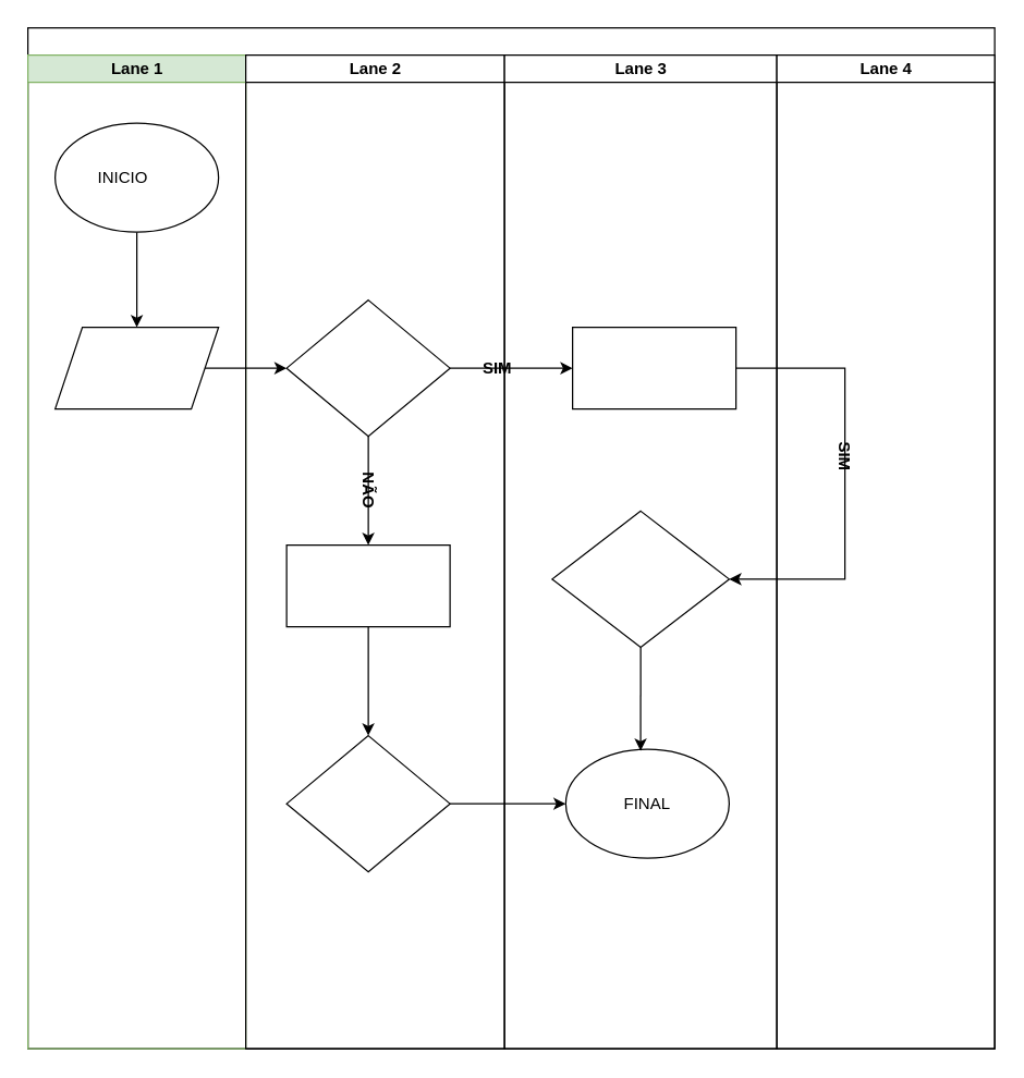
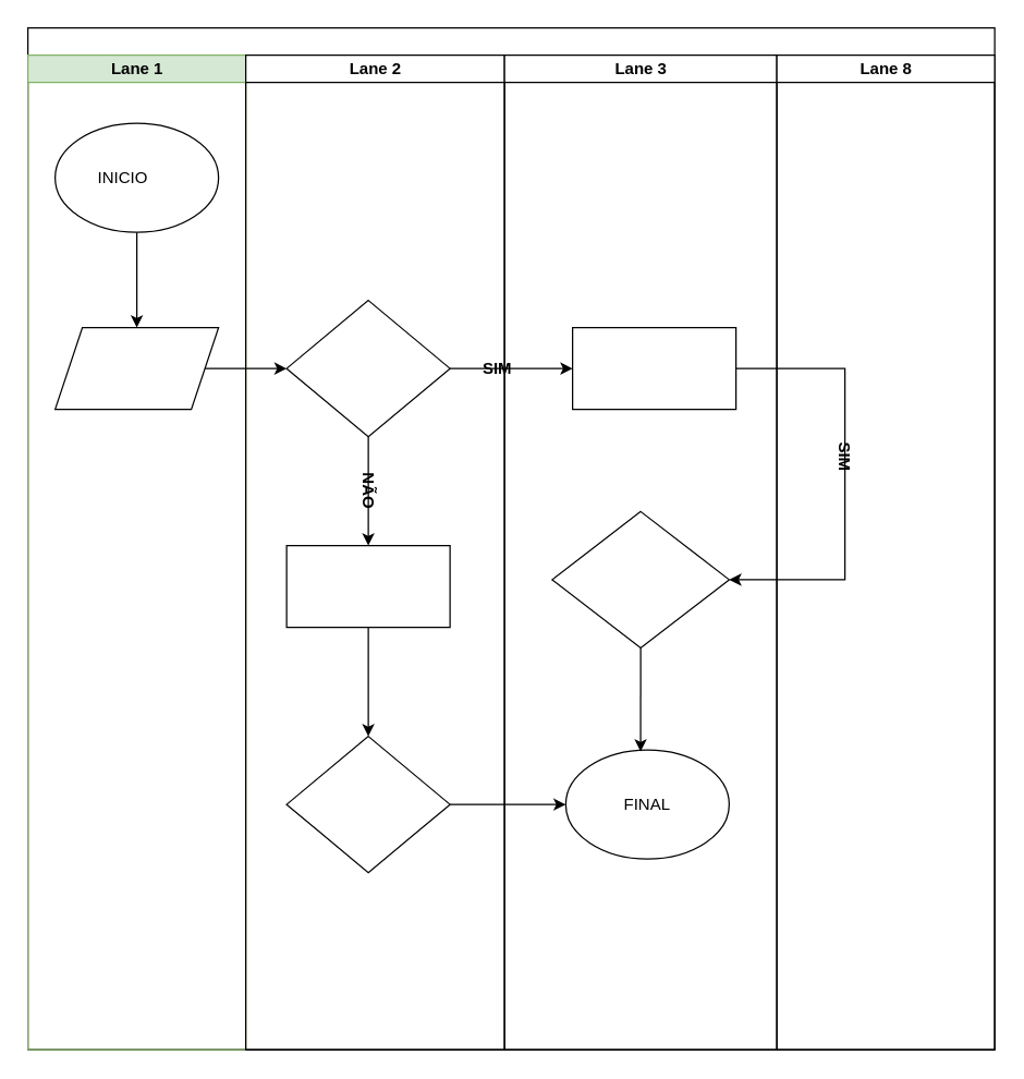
- <mxCell id="23" value="Lane 4" style="swimlane;html=1;startSize=20;" vertex="1" parent="2"><mxGeometry x="550" y="20" width="160" height="730" as="geometry" /></mxCell>
+ <mxCell id="23" value="Lane 8" style="swimlane;html=1;startSize=20;" vertex="1" parent="2"><mxGeometry x="550" y="20" width="160" height="730" as="geometry" /></mxCell>
